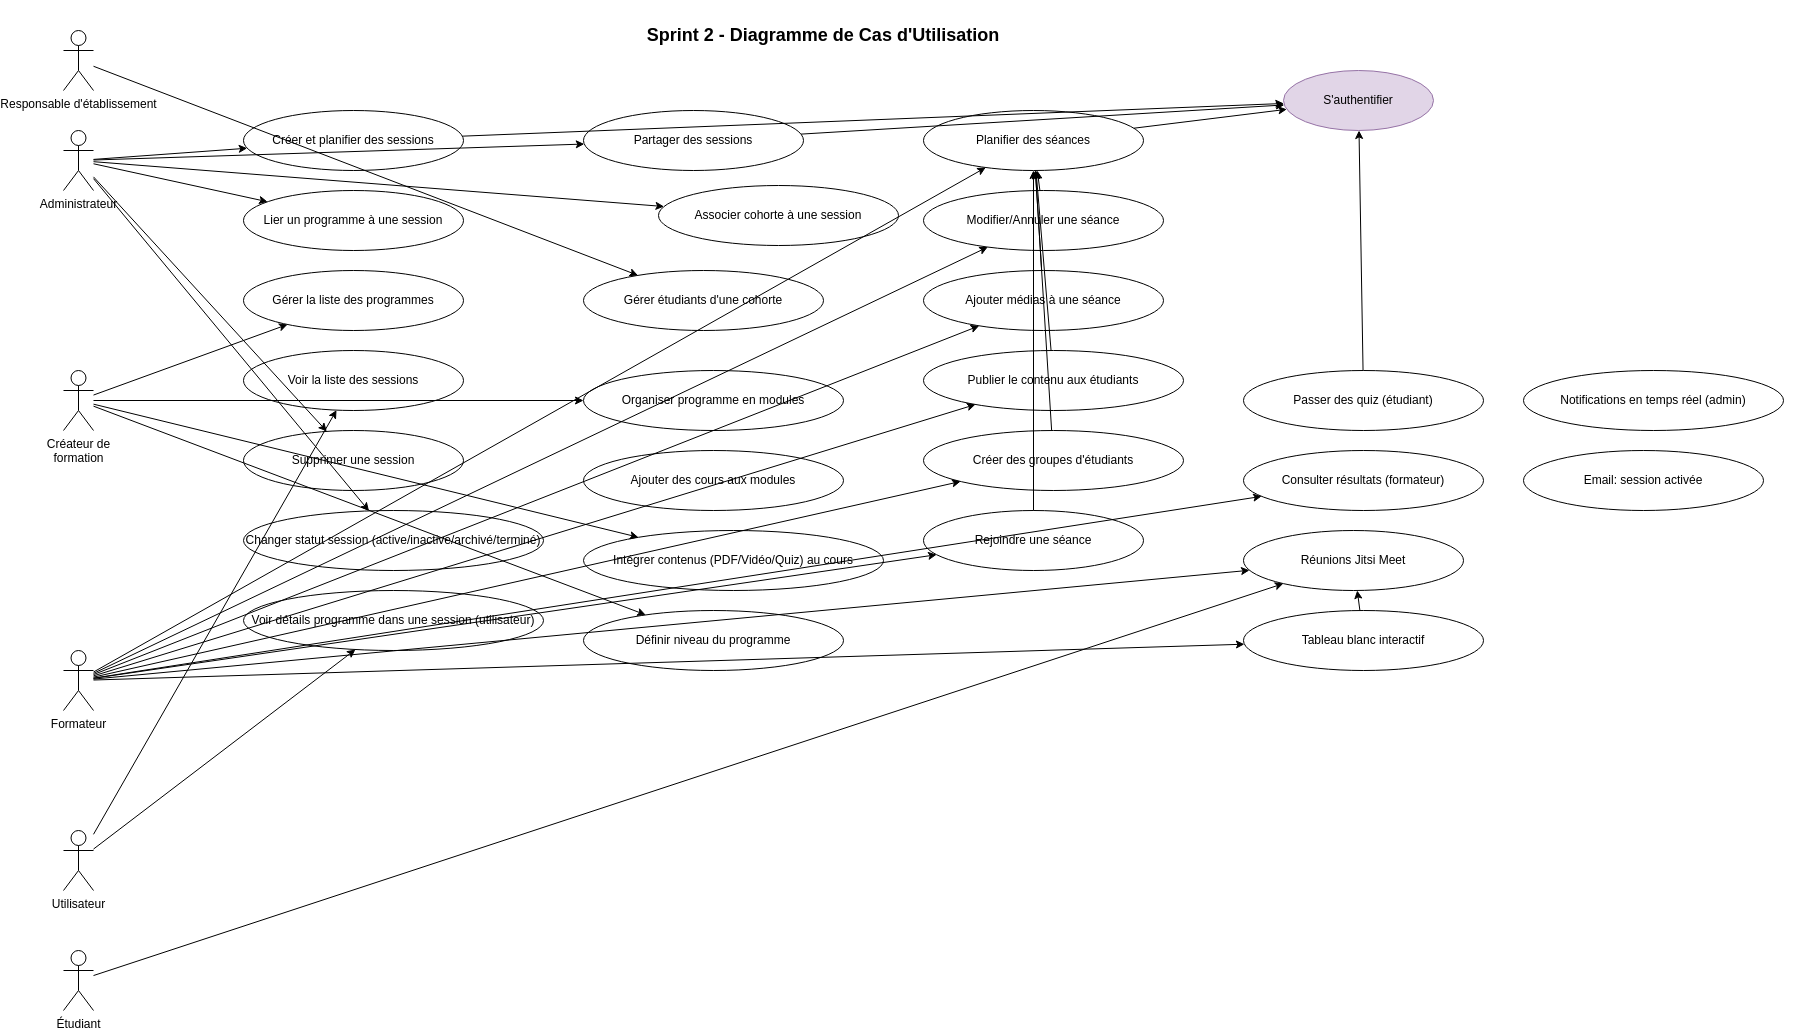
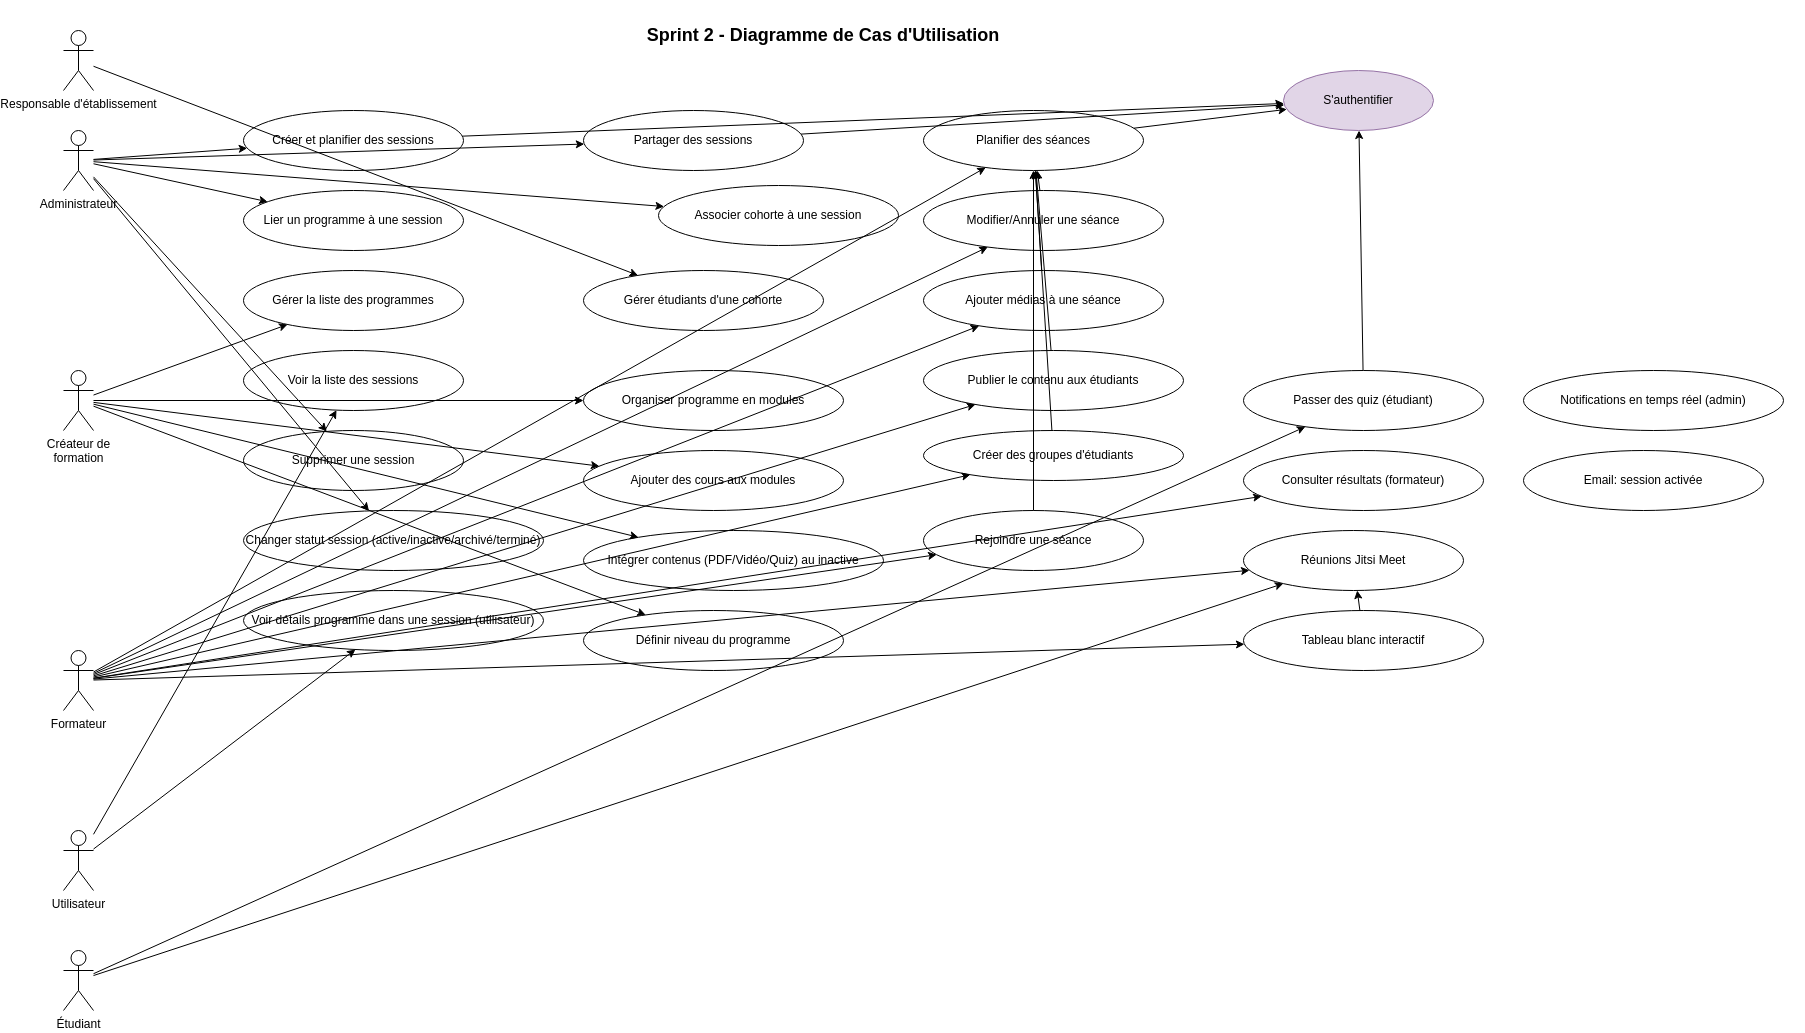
+ <mxCell id="43" edge="1" parent="1" source="3" target="20"><mxGeometry relative="1" as="geometry" /></mxCell>
- <mxCell id="27" value="Créer des groupes d'étudiants" style="ellipse;whiteSpace=wrap;html=1;" vertex="1" parent="1"><mxGeometry x="880" y="430" width="260" height="60" as="geometry" /></mxCell>
+ <mxCell id="27" value="Créer des groupes d'étudiants" style="ellipse;whiteSpace=wrap;html=1;" vertex="1" parent="1"><mxGeometry x="880" y="430" width="260" height="50" as="geometry" /></mxCell>
- <mxCell id="21" value="Intégrer contenus (PDF/Vidéo/Quiz) au cours" style="ellipse;whiteSpace=wrap;html=1;" vertex="1" parent="1"><mxGeometry x="540" y="530" width="300" height="60" as="geometry" /></mxCell>
+ <mxCell id="21" value="Intégrer contenus (PDF/Vidéo/Quiz) au inactive" style="ellipse;whiteSpace=wrap;html=1;" vertex="1" parent="1"><mxGeometry x="540" y="530" width="300" height="60" as="geometry" /></mxCell>
- <mxCell id="55" edge="1" parent="1" source="5" target="30" style=";"><mxGeometry relative="1" as="geometry" /></mxCell>
+ <mxCell id="55" edge="1" parent="1" source="5" target="29"><mxGeometry relative="1" as="geometry" /></mxCell>
